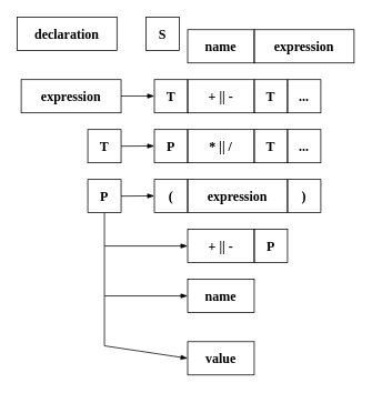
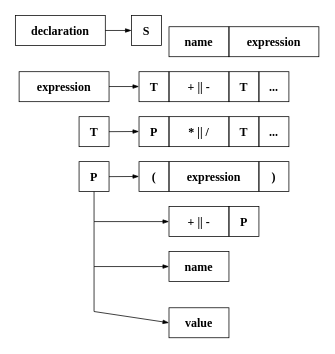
+ <mxCell id="24" value="" style="endArrow=blockThin;html=1;rounded=0;exitX=1;exitY=0.5;exitDx=0;exitDy=0;entryX=0;entryY=0.5;entryDx=0;entryDy=0;endFill=1;" parent="1" source="2" target="4" edge="1"><mxGeometry width="50" height="50" relative="1" as="geometry"><mxPoint x="185" y="45" as="sourcePoint" /><mxPoint x="235" y="-5" as="targetPoint" /></mxGeometry></mxCell>
